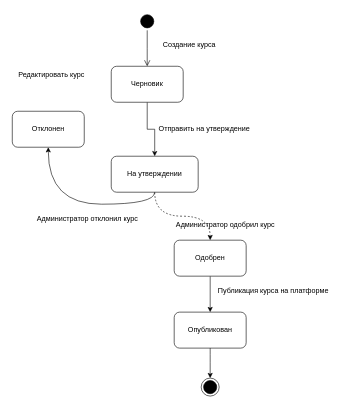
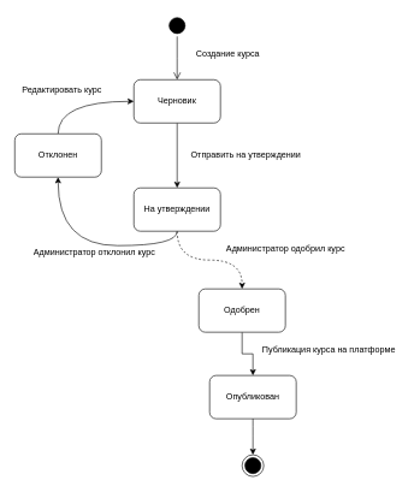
+ <mxCell id="14" style="edgeStyle=orthogonalEdgeStyle;rounded=0;orthogonalLoop=1;jettySize=auto;html=1;exitX=0.5;exitY=0;exitDx=0;exitDy=0;entryX=0;entryY=0.5;entryDx=0;entryDy=0;curved=1;" edge="1" parent="1" source="15" target="6"><mxGeometry relative="1" as="geometry" /></mxCell>
- <mxCell id="16" value="Отправить на утверждение" style="text;html=1;align=center;verticalAlign=middle;resizable=0;points=[];autosize=1;strokeColor=none;fillColor=none;" parent="1" vertex="1"><mxGeometry x="250" y="200" width="180" height="30" as="geometry" /></mxCell>
+ <mxCell id="16" value="Отправить на утверждении" style="text;html=1;align=center;verticalAlign=middle;resizable=0;points=[];autosize=1;strokeColor=none;fillColor=none;" parent="1" vertex="1"><mxGeometry x="250" y="200" width="180" height="30" as="geometry" /></mxCell>
- <mxCell id="9" value="На утверждении" style="rounded=1;whiteSpace=wrap;html=1;" parent="1" vertex="1"><mxGeometry x="185" y="260" width="145" height="60" as="geometry" /></mxCell>
+ <mxCell id="9" value="На утверждении" style="rounded=1;whiteSpace=wrap;html=1;" parent="1" vertex="1"><mxGeometry x="185" y="260" width="120" height="60" as="geometry" /></mxCell>
- <mxCell id="18" value="Администратор отклонил курс" style="text;html=1;align=center;verticalAlign=middle;resizable=0;points=[];autosize=1;strokeColor=none;fillColor=none;" parent="1" vertex="1"><mxGeometry y="350" width="190" height="30" as="geometry" x="50" /></mxCell>
+ <mxCell id="18" value="Администратор отклонил курс" style="text;html=1;align=center;verticalAlign=middle;resizable=0;points=[];autosize=1;strokeColor=none;fillColor=none;" parent="1" vertex="1"><mxGeometry x="35" y="335" width="190" height="30" as="geometry" /></mxCell>
- <mxCell id="17" value="Администратор одобрил курс" style="text;html=1;align=center;verticalAlign=middle;resizable=0;points=[];autosize=1;strokeColor=none;fillColor=none;" parent="1" vertex="1"><mxGeometry x="280" y="360" width="190" height="30" as="geometry" /></mxCell>
+ <mxCell id="17" value="Администратор одобрил курс" style="text;html=1;align=center;verticalAlign=middle;resizable=0;points=[];autosize=1;strokeColor=none;fillColor=none;" parent="1" vertex="1"><mxGeometry x="300" y="330" width="190" height="30" as="geometry" /></mxCell>
- <mxCell id="11" value="Одобрен" style="rounded=1;whiteSpace=wrap;html=1;" parent="1" vertex="1"><mxGeometry x="290" y="400" width="120" height="60" as="geometry" /></mxCell>
+ <mxCell id="11" value="Одобрен" style="rounded=1;whiteSpace=wrap;html=1;" parent="1" vertex="1"><mxGeometry x="275" y="400" width="120" height="60" as="geometry" /></mxCell>
